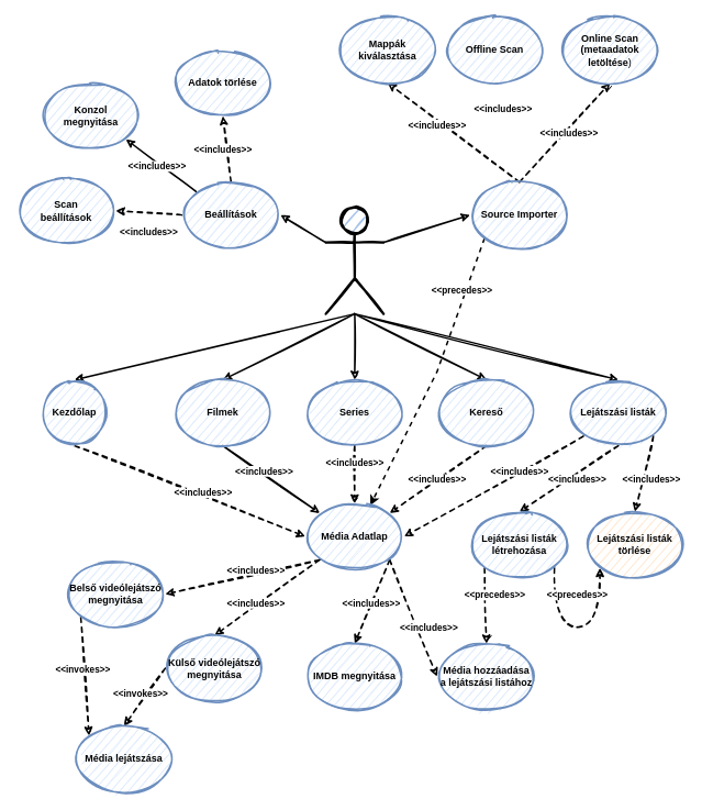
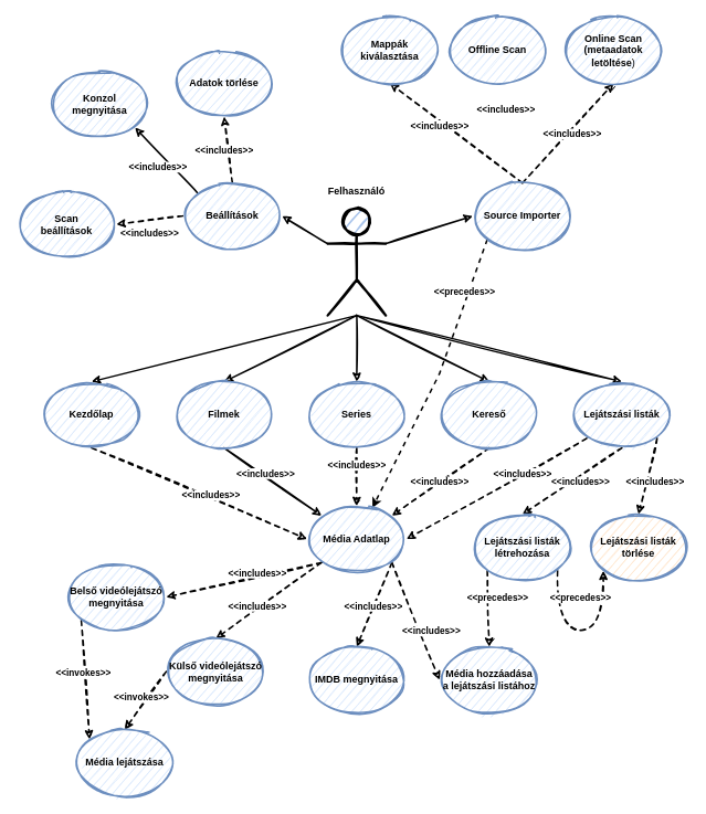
- <mxCell id="62" value="&lt;div&gt;&lt;b&gt;Konzol&lt;/b&gt;&lt;/div&gt;&lt;div&gt;&lt;b&gt;megnyitása&lt;/b&gt;&lt;/div&gt;" style="ellipse;whiteSpace=wrap;html=1;strokeWidth=2;fillColor=#dae8fc;strokeColor=#6c8ebf;sketch=1;" vertex="1" parent="1"><mxGeometry x="50" y="100" width="120" height="80" as="geometry" /></mxCell>
+ <mxCell id="62" value="&lt;div&gt;&lt;b&gt;Konzol&lt;/b&gt;&lt;/div&gt;&lt;div&gt;&lt;b&gt;megnyitása&lt;/b&gt;&lt;/div&gt;" style="ellipse;whiteSpace=wrap;html=1;strokeWidth=2;fillColor=#dae8fc;strokeColor=#6c8ebf;sketch=1;" vertex="1" parent="1"><mxGeometry x="60" y="85" width="120" height="80" as="geometry" /></mxCell>
+ <mxCell id="30" value="&lt;b&gt;Felhasználó&lt;/b&gt;" style="text;html=1;align=center;verticalAlign=middle;whiteSpace=wrap;rounded=0;" vertex="1" parent="1"><mxGeometry x="380" y="220" width="100" height="20" as="geometry" /></mxCell>
- <mxCell id="63" value="&lt;div&gt;&lt;b&gt;Scan&lt;/b&gt;&lt;/div&gt;&lt;div&gt;&lt;b&gt;beállítások&lt;/b&gt;&lt;/div&gt;" style="ellipse;whiteSpace=wrap;html=1;strokeWidth=2;fillColor=#dae8fc;strokeColor=#6c8ebf;sketch=1;" vertex="1" parent="1"><mxGeometry x="20" y="215" width="120" height="80" as="geometry" /></mxCell>
+ <mxCell id="63" value="&lt;div&gt;&lt;b&gt;Scan&lt;/b&gt;&lt;/div&gt;&lt;div&gt;&lt;b&gt;beállítások&lt;/b&gt;&lt;/div&gt;" style="ellipse;whiteSpace=wrap;html=1;strokeWidth=2;fillColor=#dae8fc;strokeColor=#6c8ebf;sketch=1;" vertex="1" parent="1"><mxGeometry x="20" y="230" width="120" height="80" as="geometry" /></mxCell>
- <mxCell id="11" value="&lt;b&gt;Kezdőlap&lt;/b&gt;" style="ellipse;whiteSpace=wrap;html=1;strokeWidth=2;fillColor=#dae8fc;strokeColor=#6c8ebf;sketch=1;" vertex="1" parent="1"><mxGeometry x="50" y="460" width="80" height="80" as="geometry" /></mxCell>
+ <mxCell id="11" value="&lt;b&gt;Kezdőlap&lt;/b&gt;" style="ellipse;whiteSpace=wrap;html=1;strokeWidth=2;fillColor=#dae8fc;strokeColor=#6c8ebf;sketch=1;" vertex="1" parent="1"><mxGeometry x="50" y="460" width="120" height="80" as="geometry" /></mxCell>
